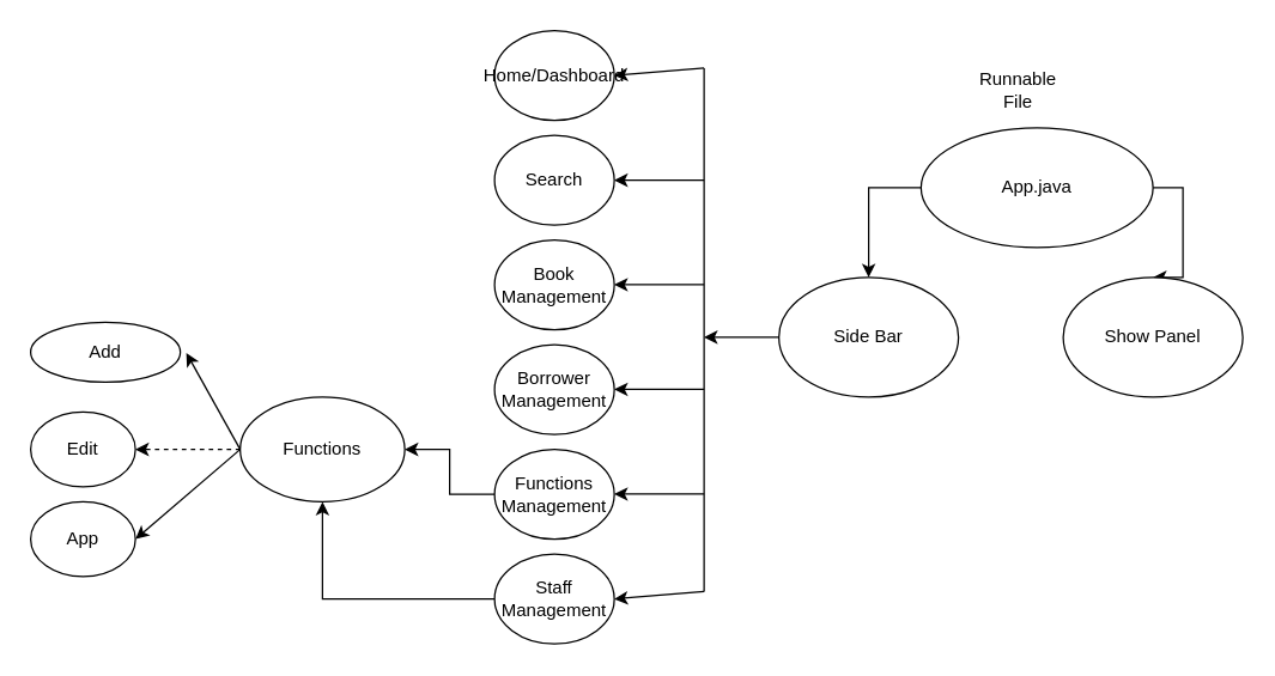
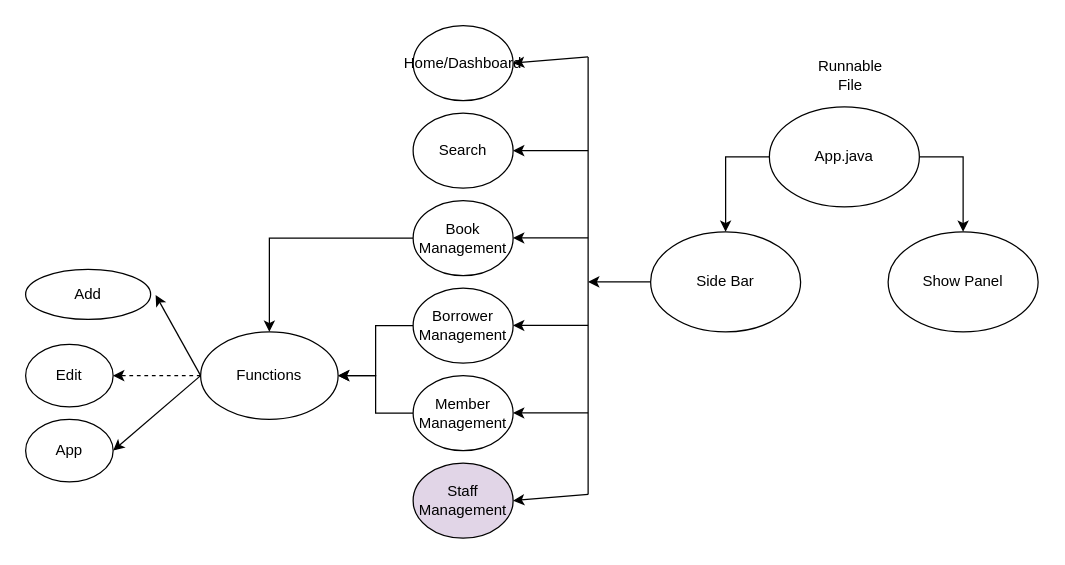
- <mxCell id="4" value="&lt;div&gt;App.java&lt;/div&gt;" style="ellipse;whiteSpace=wrap;html=1;" vertex="1" parent="1"><mxGeometry x="615" y="85" width="155" height="80" as="geometry" /></mxCell>
+ <mxCell id="4" value="&lt;div&gt;App.java&lt;/div&gt;" style="ellipse;whiteSpace=wrap;html=1;" vertex="1" parent="1"><mxGeometry x="615" y="85" width="120" height="80" as="geometry" /></mxCell>
+ <mxCell id="17" style="edgeStyle=orthogonalEdgeStyle;rounded=0;orthogonalLoop=1;jettySize=auto;html=1;exitX=0;exitY=0.5;exitDx=0;exitDy=0;" edge="1" parent="1" source="18" target="26"><mxGeometry relative="1" as="geometry" /></mxCell>
+ <mxCell id="15" style="edgeStyle=orthogonalEdgeStyle;rounded=0;orthogonalLoop=1;jettySize=auto;html=1;exitX=0;exitY=0.5;exitDx=0;exitDy=0;entryX=1;entryY=0.5;entryDx=0;entryDy=0;" edge="1" parent="1" source="16" target="26"><mxGeometry relative="1" as="geometry" /></mxCell>
- <mxCell id="11" value="Functions Management" style="ellipse;whiteSpace=wrap;html=1;" vertex="1" parent="1"><mxGeometry x="330" y="300" width="80" height="60" as="geometry" /></mxCell>
+ <mxCell id="11" value="Member Management" style="ellipse;whiteSpace=wrap;html=1;" vertex="1" parent="1"><mxGeometry x="330" y="300" width="80" height="60" as="geometry" /></mxCell>
- <mxCell id="13" style="edgeStyle=orthogonalEdgeStyle;rounded=0;orthogonalLoop=1;jettySize=auto;html=1;exitX=0;exitY=0.5;exitDx=0;exitDy=0;entryX=0.5;entryY=1;entryDx=0;entryDy=0;" edge="1" parent="1" source="14" target="26"><mxGeometry relative="1" as="geometry" /></mxCell>
- <mxCell id="14" value="&lt;div&gt;Staff&lt;/div&gt;&lt;div&gt;Management&lt;/div&gt;" style="ellipse;whiteSpace=wrap;html=1;" vertex="1" parent="1"><mxGeometry x="330" y="370" width="80" height="60" as="geometry" /></mxCell>
+ <mxCell id="14" value="&lt;div&gt;Staff&lt;/div&gt;&lt;div&gt;Management&lt;/div&gt;" style="ellipse;whiteSpace=wrap;html=1;fillColor=#e1d5e7;" vertex="1" parent="1"><mxGeometry x="330" y="370" width="80" height="60" as="geometry" /></mxCell>
